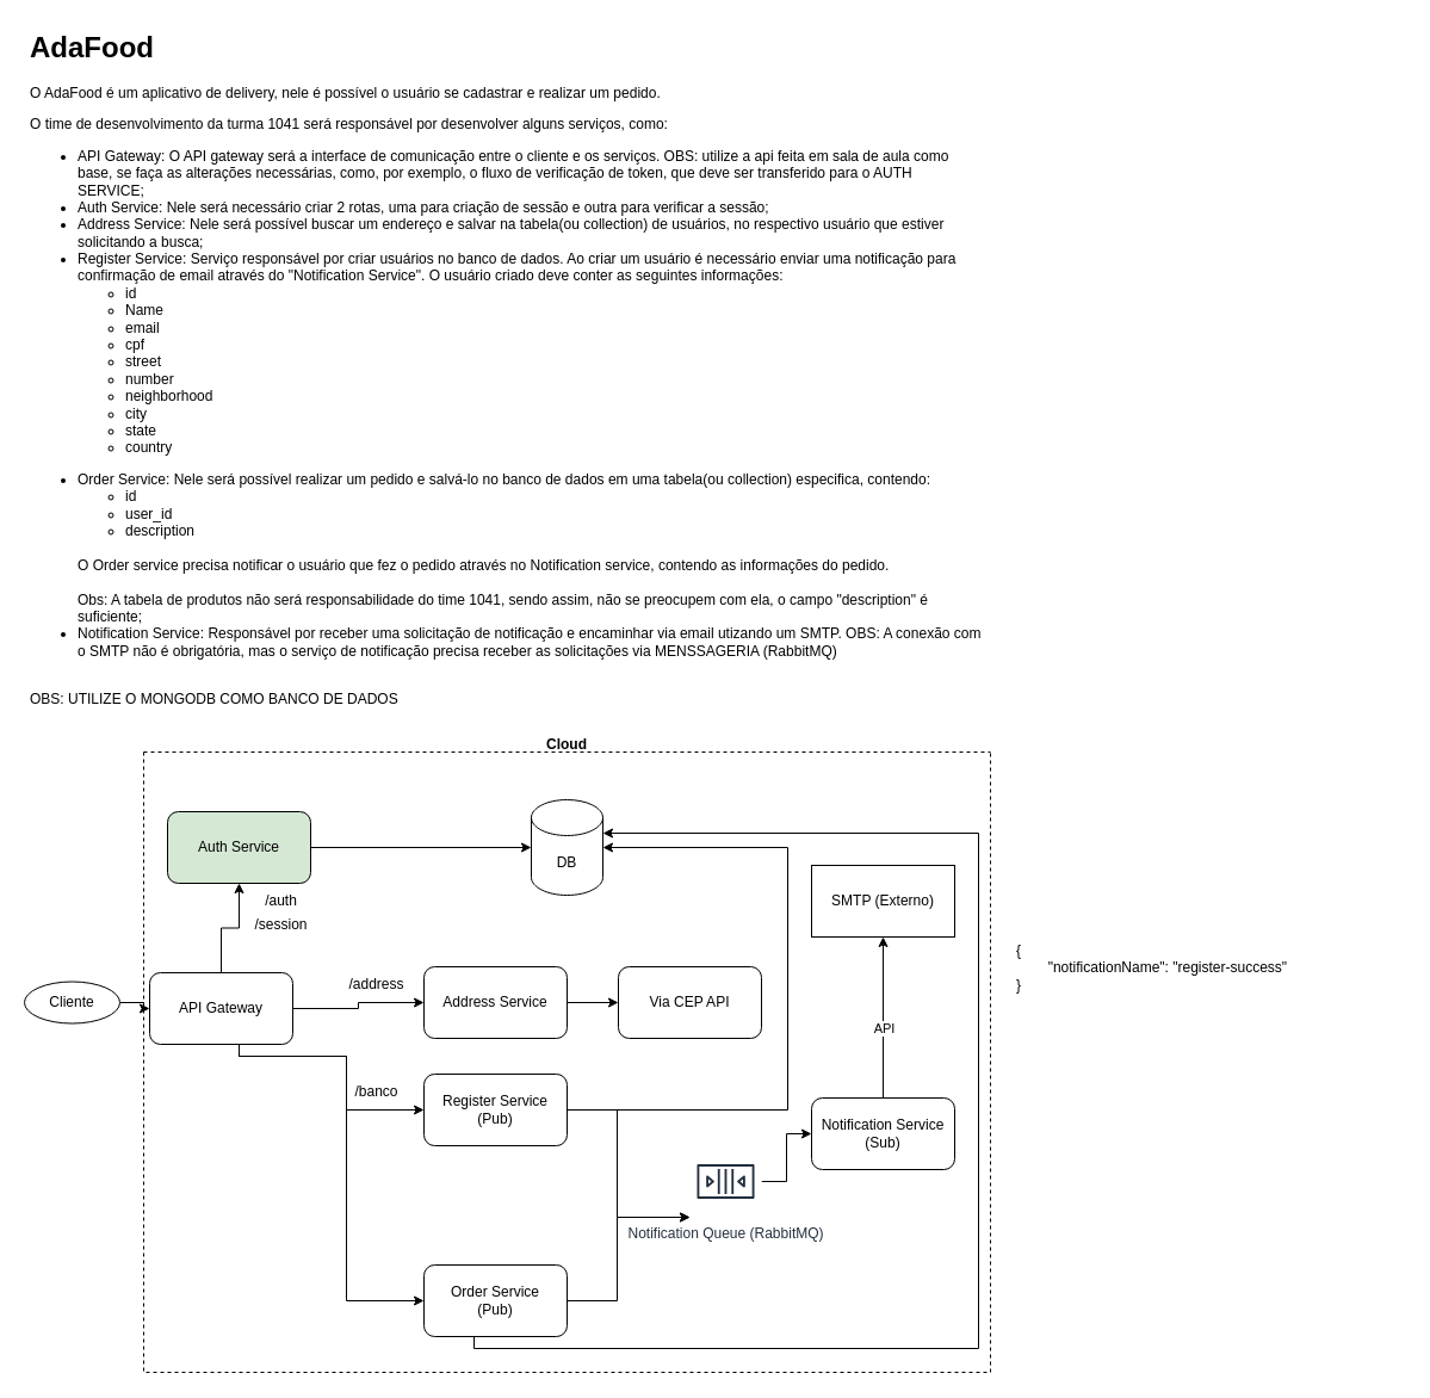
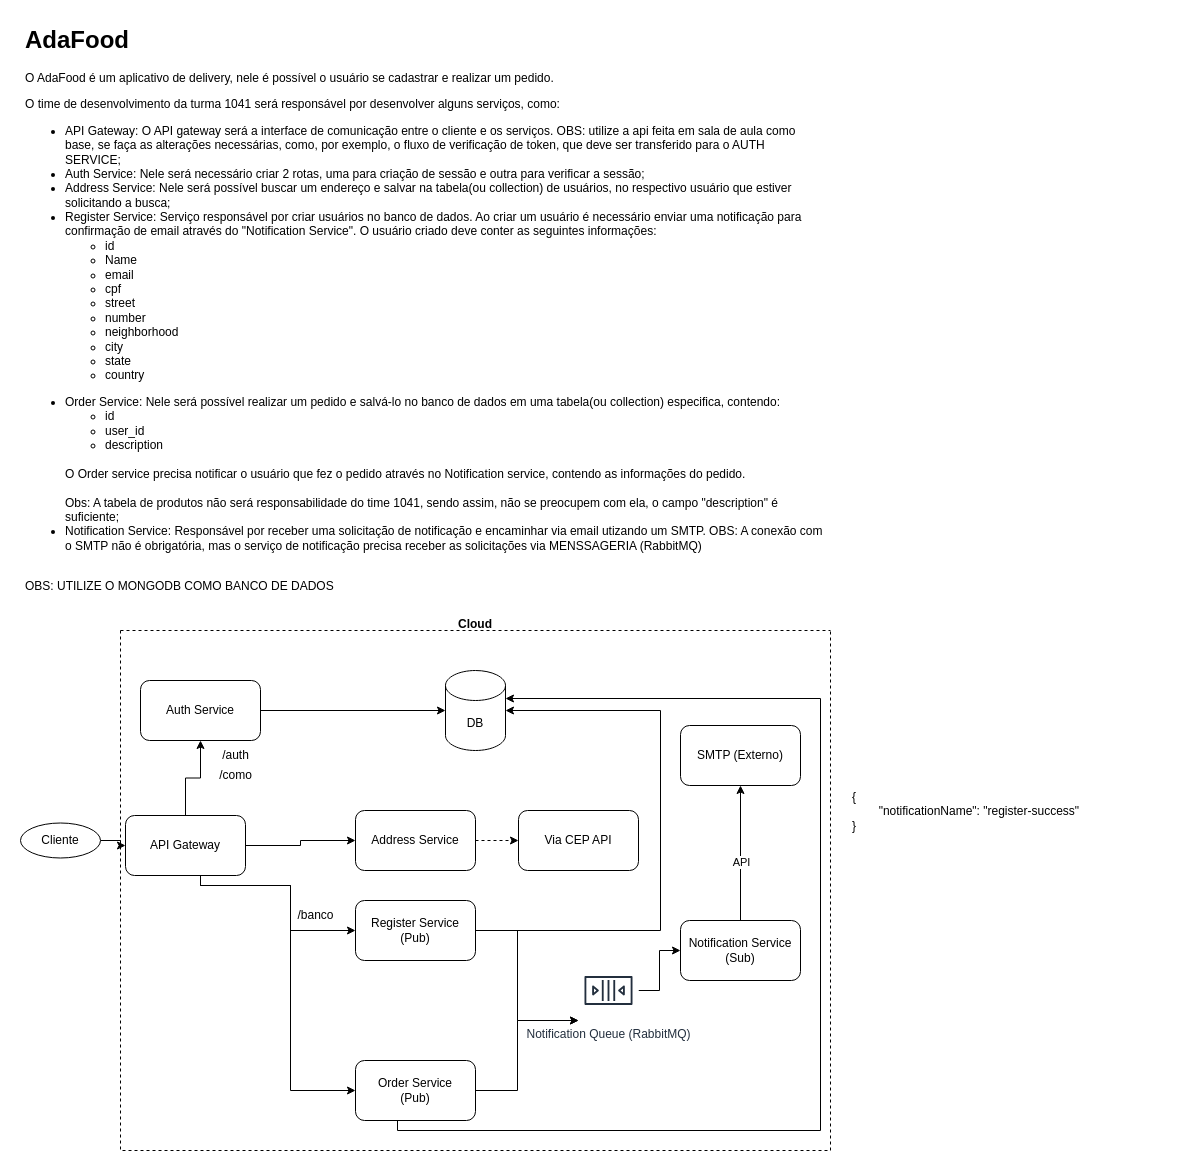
- <mxCell id="11" value="Auth Service" style="rounded=1;whiteSpace=wrap;html=1;fillColor=#d5e8d4;" parent="4" vertex="1"><mxGeometry x="20" y="50" width="120" height="60" as="geometry" /></mxCell>
+ <mxCell id="11" value="Auth Service" style="rounded=1;whiteSpace=wrap;html=1;" parent="4" vertex="1"><mxGeometry x="20" y="50" width="120" height="60" as="geometry" /></mxCell>
- <mxCell id="22" value="SMTP (Externo)" style="whiteSpace=wrap;html=1;rounded=0;" parent="4" vertex="1"><mxGeometry x="560" y="95" width="120" height="60" as="geometry" /></mxCell>
+ <mxCell id="22" value="SMTP (Externo)" style="rounded=1;whiteSpace=wrap;html=1;" parent="4" vertex="1"><mxGeometry x="560" y="95" width="120" height="60" as="geometry" /></mxCell>
- <mxCell id="23" value="/session" style="text;html=1;align=center;verticalAlign=middle;resizable=0;points=[];autosize=1;strokeColor=none;fillColor=none;" parent="4" vertex="1"><mxGeometry x="80" y="130" width="70" height="30" as="geometry" /></mxCell>
+ <mxCell id="23" value="/como" style="text;html=1;align=center;verticalAlign=middle;resizable=0;points=[];autosize=1;strokeColor=none;fillColor=none;" parent="4" vertex="1"><mxGeometry x="80" y="130" width="70" height="30" as="geometry" /></mxCell>
- <mxCell id="24" value="/address" style="text;html=1;align=center;verticalAlign=middle;resizable=0;points=[];autosize=1;strokeColor=none;fillColor=none;" parent="4" vertex="1"><mxGeometry x="160" y="180" width="70" height="30" as="geometry" /></mxCell>
- <mxCell id="13" style="edgeStyle=orthogonalEdgeStyle;rounded=0;orthogonalLoop=1;jettySize=auto;html=1;" parent="4" source="14" target="15" edge="1"><mxGeometry relative="1" as="geometry" /></mxCell>
+ <mxCell id="13" style="edgeStyle=orthogonalEdgeStyle;rounded=0;orthogonalLoop=1;jettySize=auto;html=1;dashed=1;" parent="4" source="14" target="15" edge="1"><mxGeometry relative="1" as="geometry" /></mxCell>
